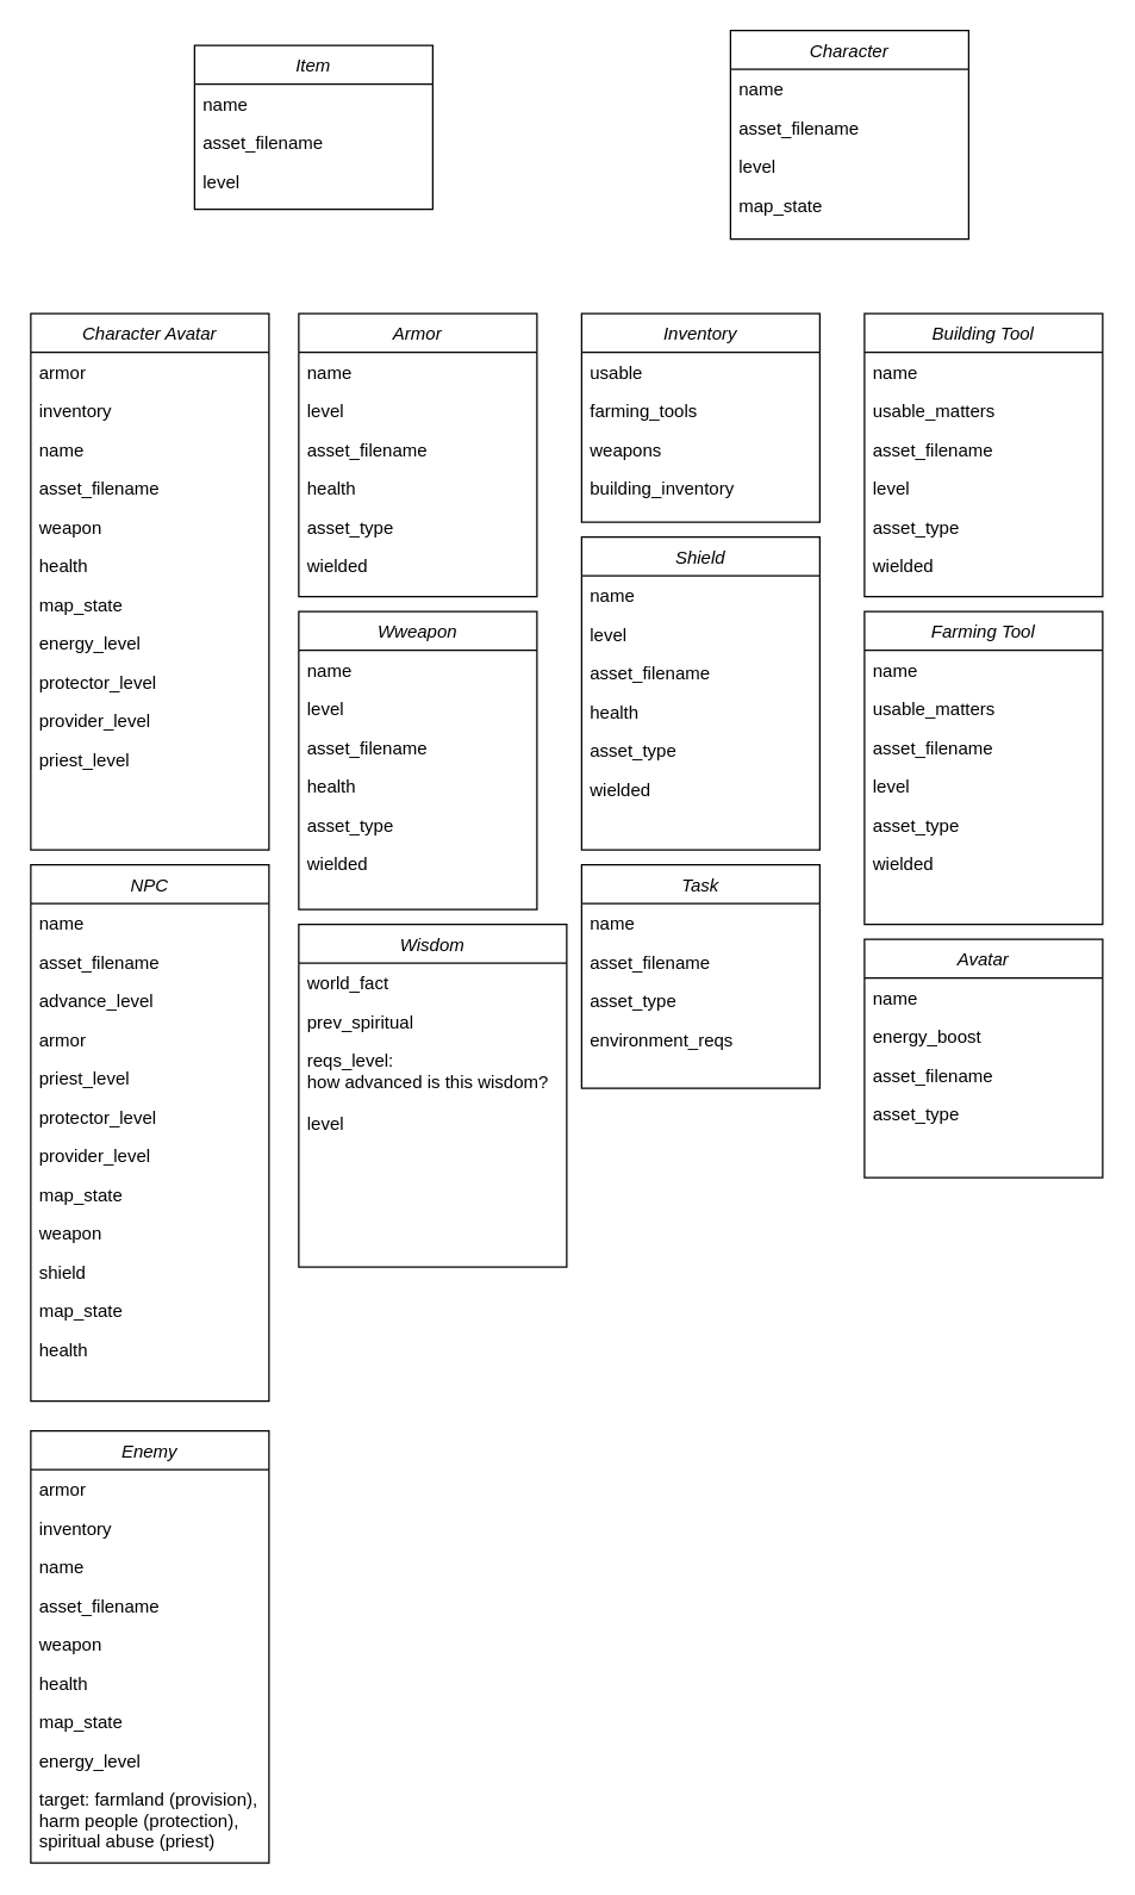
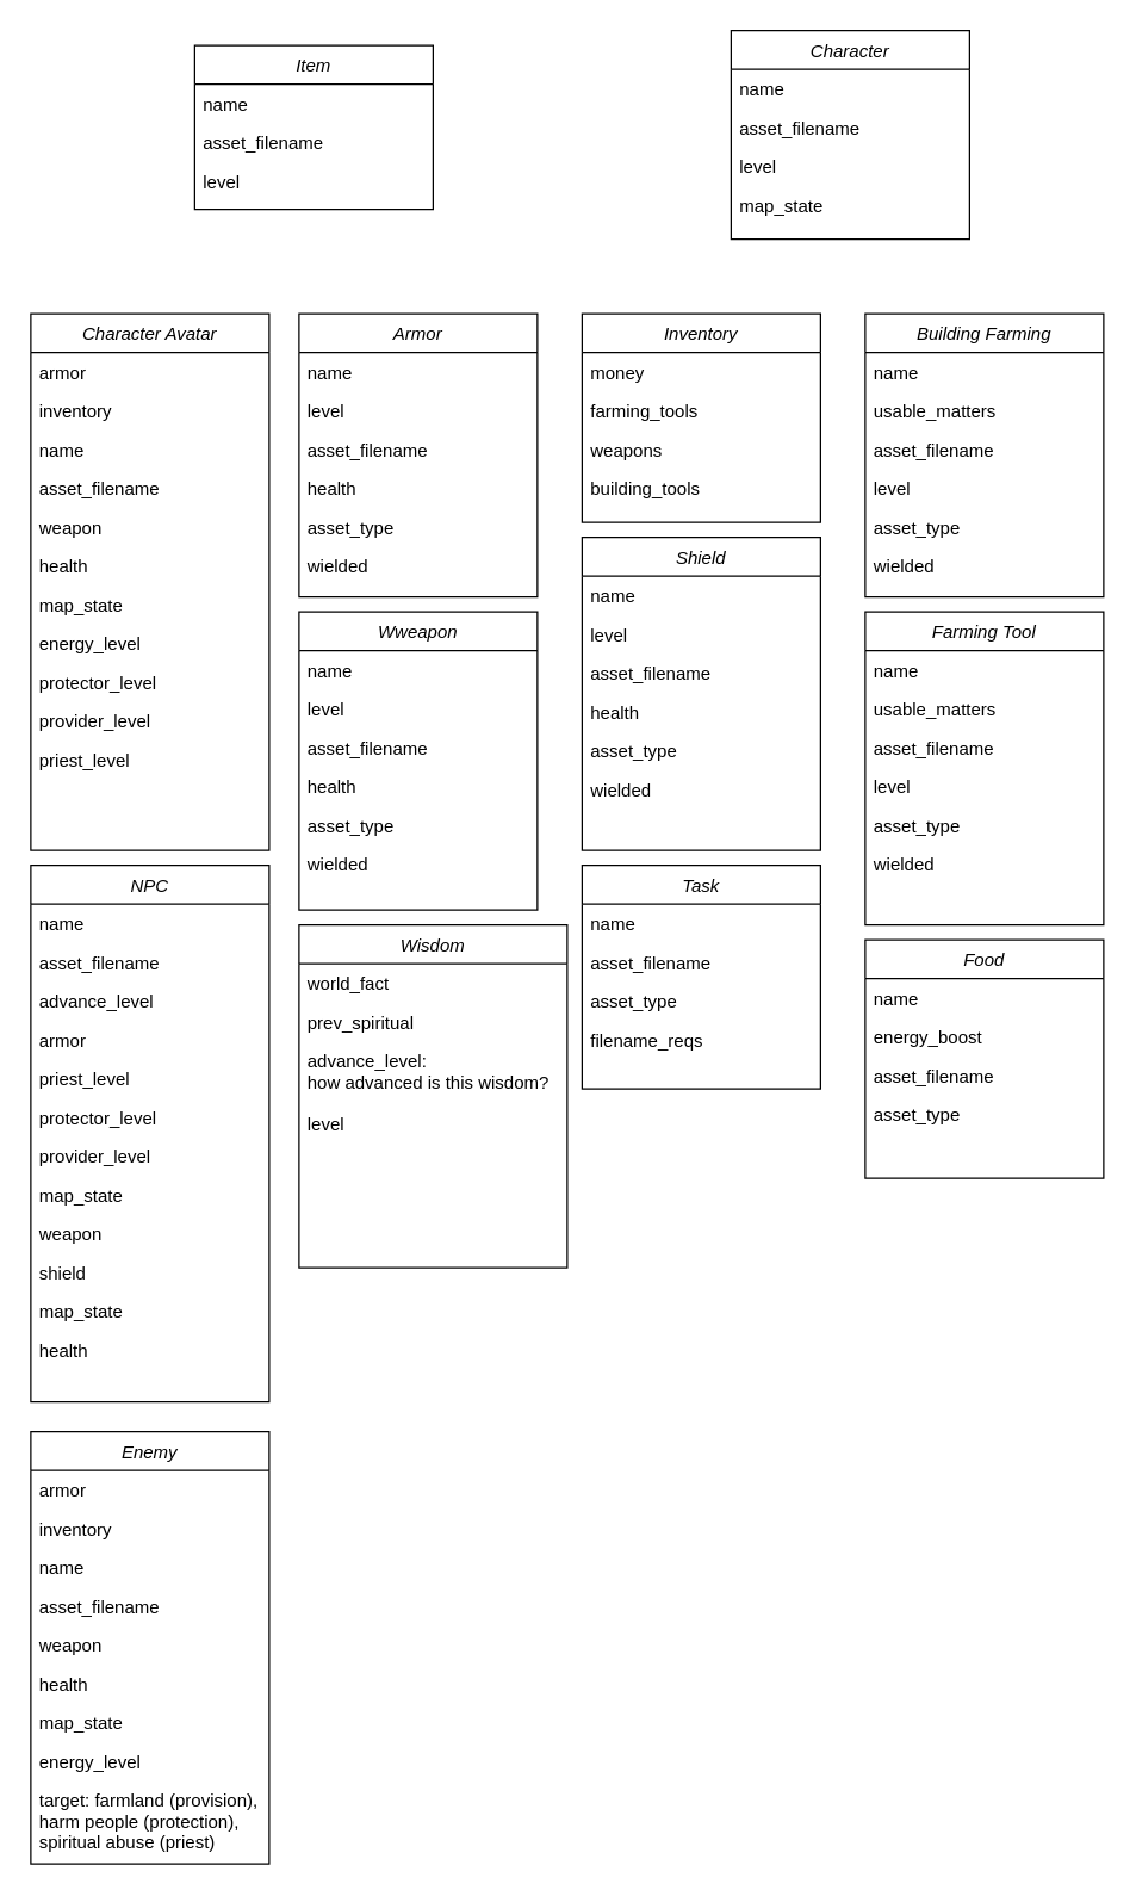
- <mxCell id="40" value="Building Tool" style="swimlane;fontStyle=2;align=center;verticalAlign=top;childLayout=stackLayout;horizontal=1;startSize=26;horizontalStack=0;resizeParent=1;resizeLast=0;collapsible=1;marginBottom=0;rounded=0;shadow=0;strokeWidth=1;" vertex="1" parent="1"><mxGeometry x="580" y="210" width="160" height="190" as="geometry"><mxRectangle x="230" y="140" width="160" height="26" as="alternateBounds" /></mxGeometry></mxCell>
+ <mxCell id="40" value="Building Farming" style="swimlane;fontStyle=2;align=center;verticalAlign=top;childLayout=stackLayout;horizontal=1;startSize=26;horizontalStack=0;resizeParent=1;resizeLast=0;collapsible=1;marginBottom=0;rounded=0;shadow=0;strokeWidth=1;" vertex="1" parent="1"><mxGeometry x="580" y="210" width="160" height="190" as="geometry"><mxRectangle x="230" y="140" width="160" height="26" as="alternateBounds" /></mxGeometry></mxCell>
- <mxCell id="15" value="usable" style="text;align=left;verticalAlign=top;spacingLeft=4;spacingRight=4;overflow=hidden;rotatable=0;points=[[0,0.5],[1,0.5]];portConstraint=eastwest;" vertex="1" parent="14"><mxGeometry y="26" width="160" height="26" as="geometry" /></mxCell>
+ <mxCell id="15" value="money" style="text;align=left;verticalAlign=top;spacingLeft=4;spacingRight=4;overflow=hidden;rotatable=0;points=[[0,0.5],[1,0.5]];portConstraint=eastwest;" vertex="1" parent="14"><mxGeometry y="26" width="160" height="26" as="geometry" /></mxCell>
- <mxCell id="18" value="building_inventory" style="text;align=left;verticalAlign=top;spacingLeft=4;spacingRight=4;overflow=hidden;rotatable=0;points=[[0,0.5],[1,0.5]];portConstraint=eastwest;" vertex="1" parent="14"><mxGeometry y="104" width="160" height="26" as="geometry" /></mxCell>
+ <mxCell id="18" value="building_tools" style="text;align=left;verticalAlign=top;spacingLeft=4;spacingRight=4;overflow=hidden;rotatable=0;points=[[0,0.5],[1,0.5]];portConstraint=eastwest;" vertex="1" parent="14"><mxGeometry y="104" width="160" height="26" as="geometry" /></mxCell>
- <mxCell id="54" value="Avatar" style="swimlane;fontStyle=2;align=center;verticalAlign=top;childLayout=stackLayout;horizontal=1;startSize=26;horizontalStack=0;resizeParent=1;resizeLast=0;collapsible=1;marginBottom=0;rounded=0;shadow=0;strokeWidth=1;" vertex="1" parent="1"><mxGeometry x="580" y="630" width="160" height="160" as="geometry"><mxRectangle x="230" y="140" width="160" height="26" as="alternateBounds" /></mxGeometry></mxCell>
+ <mxCell id="54" value="Food" style="swimlane;fontStyle=2;align=center;verticalAlign=top;childLayout=stackLayout;horizontal=1;startSize=26;horizontalStack=0;resizeParent=1;resizeLast=0;collapsible=1;marginBottom=0;rounded=0;shadow=0;strokeWidth=1;" vertex="1" parent="1"><mxGeometry x="580" y="630" width="160" height="160" as="geometry"><mxRectangle x="230" y="140" width="160" height="26" as="alternateBounds" /></mxGeometry></mxCell>
- <mxCell id="63" value="environment_reqs" style="text;align=left;verticalAlign=top;spacingLeft=4;spacingRight=4;overflow=hidden;rotatable=0;points=[[0,0.5],[1,0.5]];portConstraint=eastwest;" vertex="1" parent="59"><mxGeometry y="104" width="160" height="26" as="geometry" /></mxCell>
+ <mxCell id="63" value="filename_reqs" style="text;align=left;verticalAlign=top;spacingLeft=4;spacingRight=4;overflow=hidden;rotatable=0;points=[[0,0.5],[1,0.5]];portConstraint=eastwest;" vertex="1" parent="59"><mxGeometry y="104" width="160" height="26" as="geometry" /></mxCell>
- <mxCell id="67" value="reqs_level: &#10;how advanced is this wisdom?" style="text;align=left;verticalAlign=top;spacingLeft=4;spacingRight=4;overflow=hidden;rotatable=0;points=[[0,0.5],[1,0.5]];portConstraint=eastwest;" vertex="1" parent="64"><mxGeometry y="78" width="180" height="42" as="geometry" /></mxCell>
+ <mxCell id="67" value="advance_level: &#10;how advanced is this wisdom?" style="text;align=left;verticalAlign=top;spacingLeft=4;spacingRight=4;overflow=hidden;rotatable=0;points=[[0,0.5],[1,0.5]];portConstraint=eastwest;" vertex="1" parent="64"><mxGeometry y="78" width="180" height="42" as="geometry" /></mxCell>
